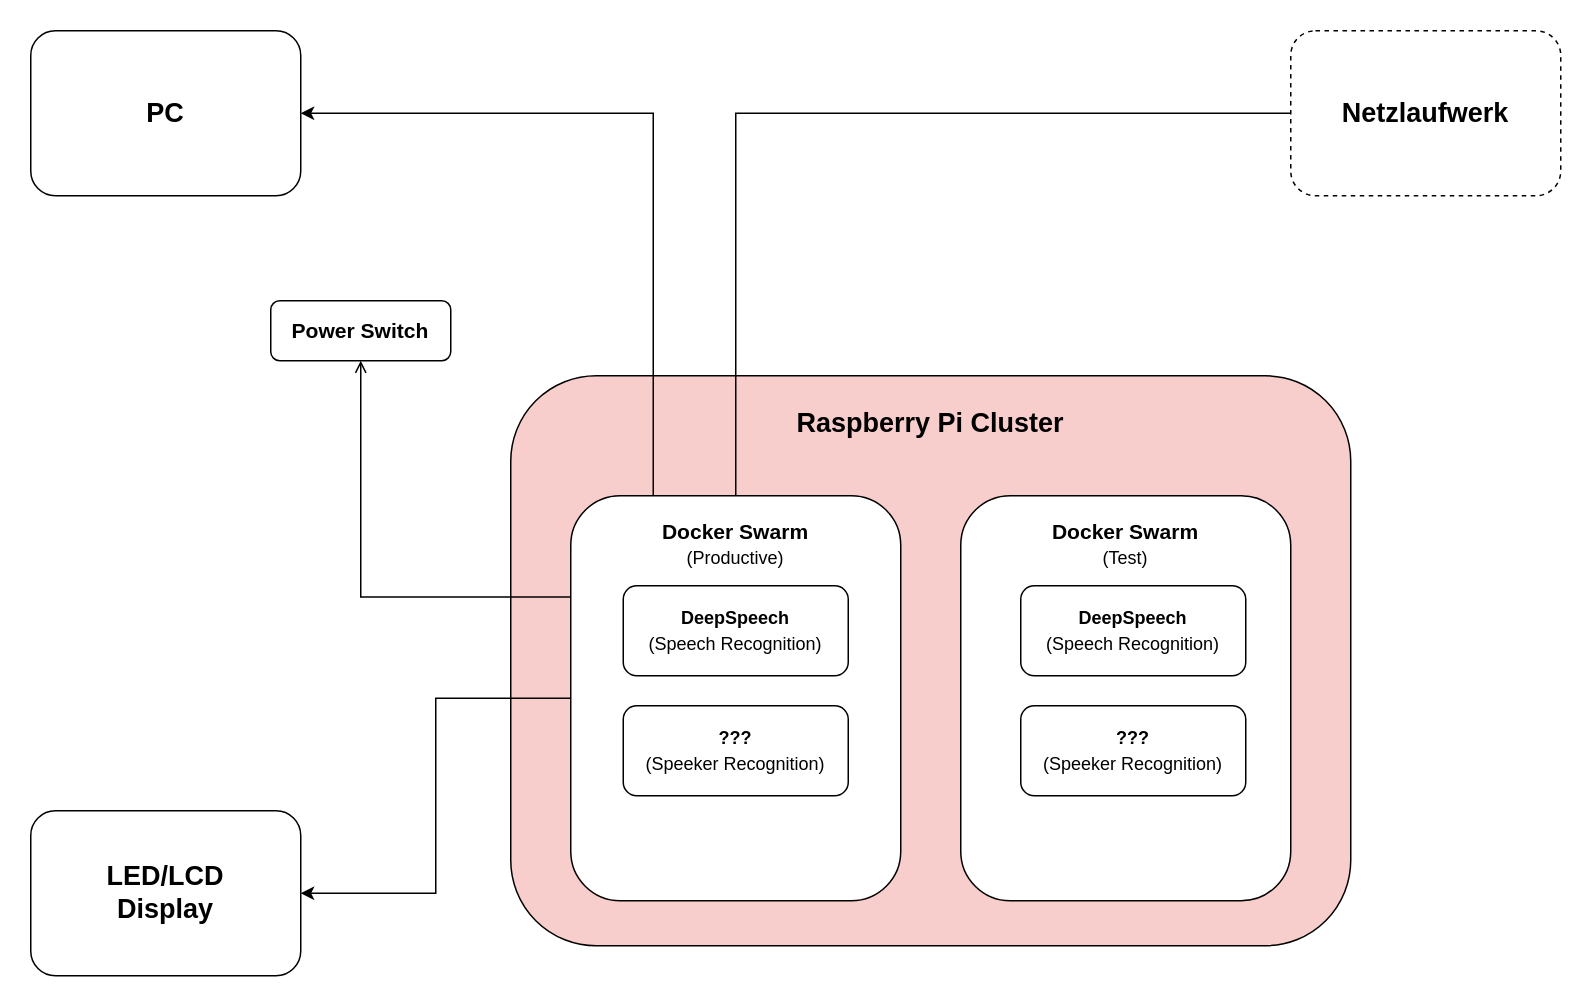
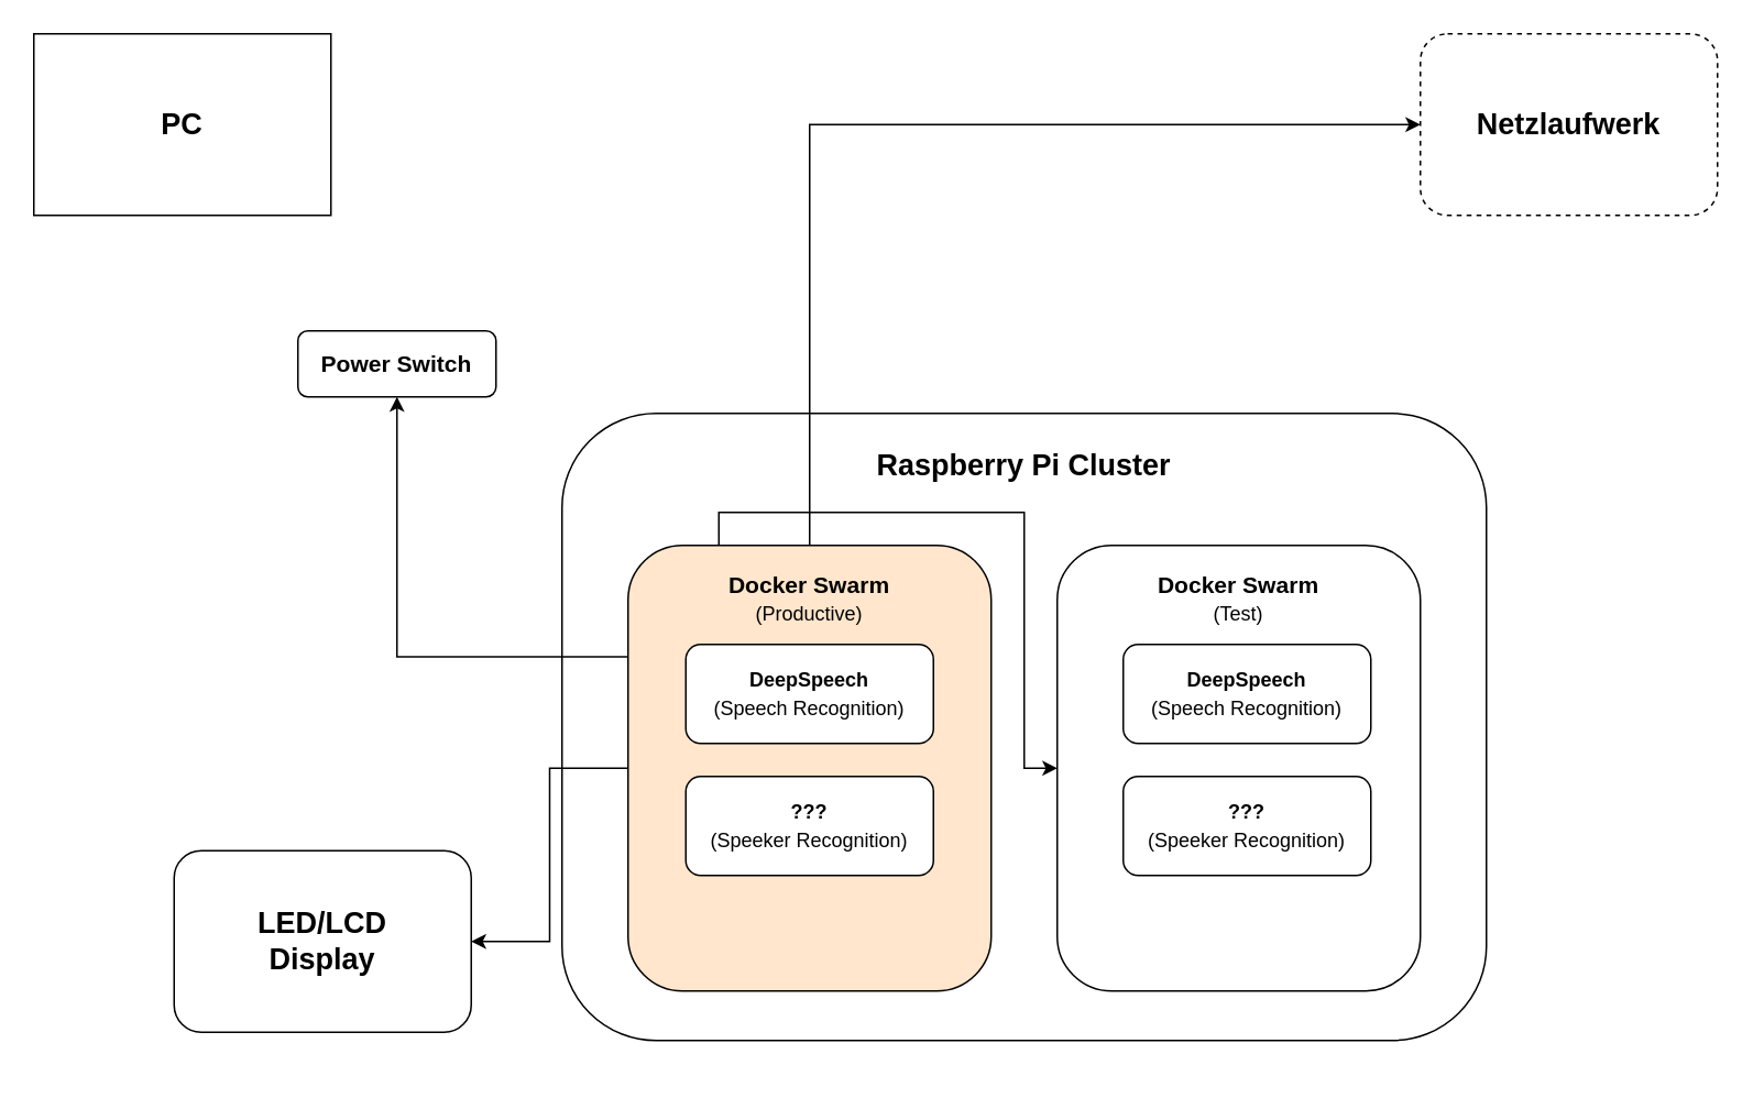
- <mxCell id="3" value="&lt;h2&gt;PC&lt;/h2&gt;" style="rounded=1;whiteSpace=wrap;html=1;verticalAlign=middle;" parent="1" vertex="1"><mxGeometry x="20" y="20" width="180" height="110" as="geometry" /></mxCell>
+ <mxCell id="3" value="&lt;h2&gt;PC&lt;/h2&gt;" style="whiteSpace=wrap;html=1;verticalAlign=middle;rounded=0;" parent="1" vertex="1"><mxGeometry x="20" y="20" width="180" height="110" as="geometry" /></mxCell>
- <mxCell id="6" style="edgeStyle=orthogonalEdgeStyle;rounded=0;orthogonalLoop=1;jettySize=auto;html=1;exitX=0.5;exitY=0;exitDx=0;exitDy=0;entryX=0;entryY=0.5;entryDx=0;entryDy=0;endArrow=none;" parent="1" source="8" target="12" edge="1"><mxGeometry relative="1" as="geometry" /></mxCell>
+ <mxCell id="6" style="edgeStyle=orthogonalEdgeStyle;rounded=0;orthogonalLoop=1;jettySize=auto;html=1;exitX=0.5;exitY=0;exitDx=0;exitDy=0;entryX=0;entryY=0.5;entryDx=0;entryDy=0;" parent="1" source="8" target="12" edge="1"><mxGeometry relative="1" as="geometry" /></mxCell>
- <mxCell id="5" style="edgeStyle=orthogonalEdgeStyle;rounded=0;orthogonalLoop=1;jettySize=auto;html=1;exitX=0.25;exitY=0;exitDx=0;exitDy=0;entryX=1;entryY=0.5;entryDx=0;entryDy=0;" parent="1" source="8" target="3" edge="1"><mxGeometry relative="1" as="geometry" /></mxCell>
+ <mxCell id="5" style="edgeStyle=orthogonalEdgeStyle;rounded=0;orthogonalLoop=1;jettySize=auto;html=1;exitX=0.25;exitY=0;exitDx=0;exitDy=0;" parent="1" source="8" target="14" edge="1"><mxGeometry relative="1" as="geometry" /></mxCell>
- <mxCell id="7" style="edgeStyle=orthogonalEdgeStyle;rounded=0;orthogonalLoop=1;jettySize=auto;html=1;exitX=0;exitY=0.25;exitDx=0;exitDy=0;entryX=0.5;entryY=1;entryDx=0;entryDy=0;endArrow=open;" parent="1" source="8" target="13" edge="1"><mxGeometry relative="1" as="geometry" /></mxCell>
+ <mxCell id="7" style="edgeStyle=orthogonalEdgeStyle;rounded=0;orthogonalLoop=1;jettySize=auto;html=1;exitX=0;exitY=0.25;exitDx=0;exitDy=0;entryX=0.5;entryY=1;entryDx=0;entryDy=0;" parent="1" source="8" target="13" edge="1"><mxGeometry relative="1" as="geometry" /></mxCell>
- <mxCell id="2" value="&lt;h2&gt;Raspberry Pi Cluster&lt;/h2&gt;" style="rounded=1;whiteSpace=wrap;html=1;verticalAlign=top;fillColor=#f8cecc;" parent="1" vertex="1"><mxGeometry x="340" y="250" width="560" height="380" as="geometry" /></mxCell>
+ <mxCell id="2" value="&lt;h2&gt;Raspberry Pi Cluster&lt;/h2&gt;" style="rounded=1;whiteSpace=wrap;html=1;verticalAlign=top;" parent="1" vertex="1"><mxGeometry x="340" y="250" width="560" height="380" as="geometry" /></mxCell>
- <mxCell id="8" value="&lt;h3 style=&quot;line-height: 50%&quot;&gt;Docker Swarm&lt;/h3&gt;&lt;div style=&quot;line-height: 0%&quot;&gt;(Productive)&lt;br&gt;&lt;/div&gt;" style="rounded=1;whiteSpace=wrap;html=1;verticalAlign=top;" parent="1" vertex="1"><mxGeometry x="380" y="330" width="220" height="270" as="geometry" /></mxCell>
+ <mxCell id="8" value="&lt;h3 style=&quot;line-height: 50%&quot;&gt;Docker Swarm&lt;/h3&gt;&lt;div style=&quot;line-height: 0%&quot;&gt;(Productive)&lt;br&gt;&lt;/div&gt;" style="rounded=1;whiteSpace=wrap;html=1;verticalAlign=top;fillColor=#ffe6cc;" parent="1" vertex="1"><mxGeometry x="380" y="330" width="220" height="270" as="geometry" /></mxCell>
- <mxCell id="9" value="&lt;h2&gt;LED/LCD&lt;br&gt;Display&lt;/h2&gt;" style="rounded=1;whiteSpace=wrap;html=1;" parent="1" vertex="1"><mxGeometry x="20" y="540" width="180" height="110" as="geometry" /></mxCell>
+ <mxCell id="9" value="&lt;h2&gt;LED/LCD&lt;br&gt;Display&lt;/h2&gt;" style="rounded=1;whiteSpace=wrap;html=1;" parent="1" vertex="1"><mxGeometry x="105" y="515" width="180" height="110" as="geometry" /></mxCell>
